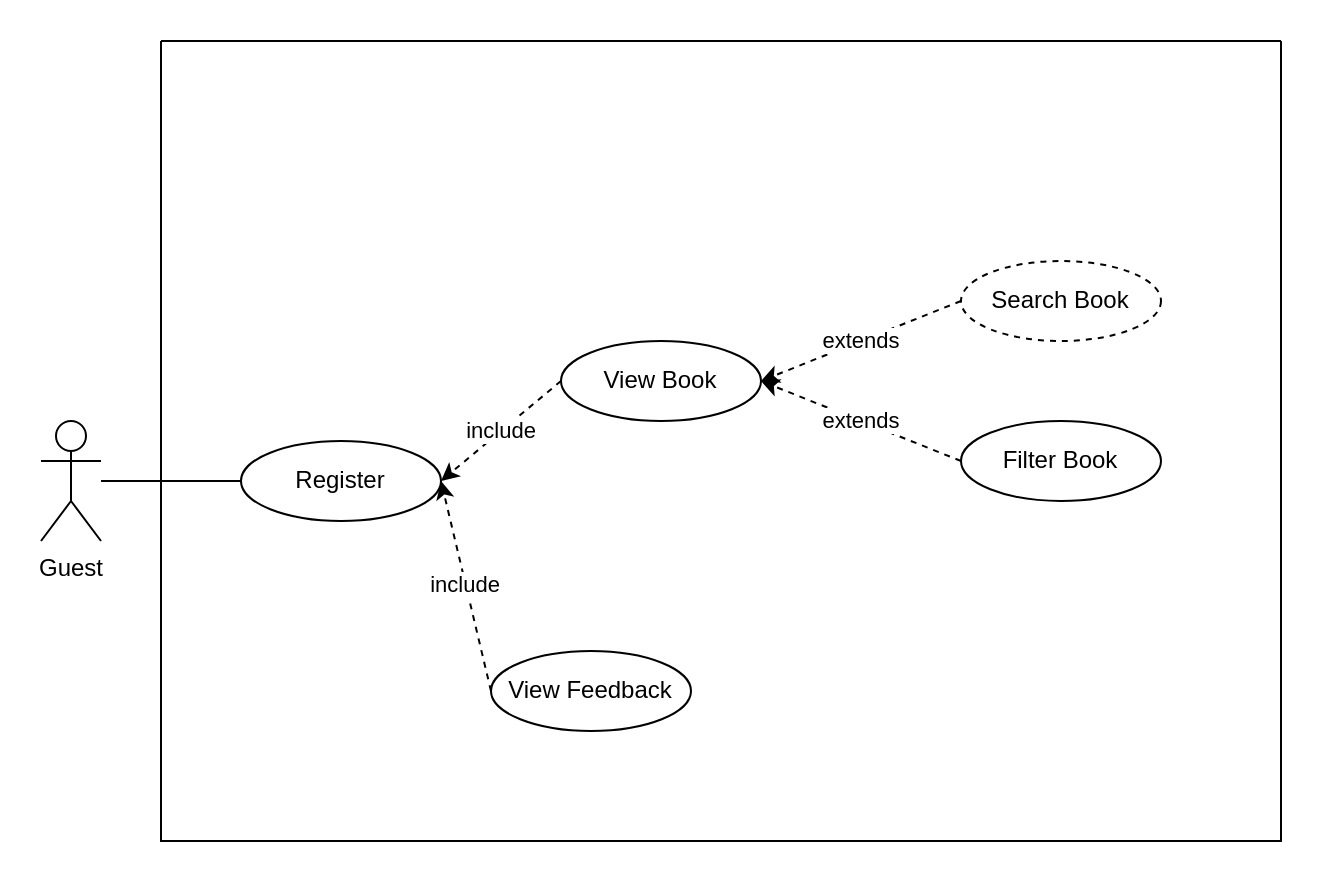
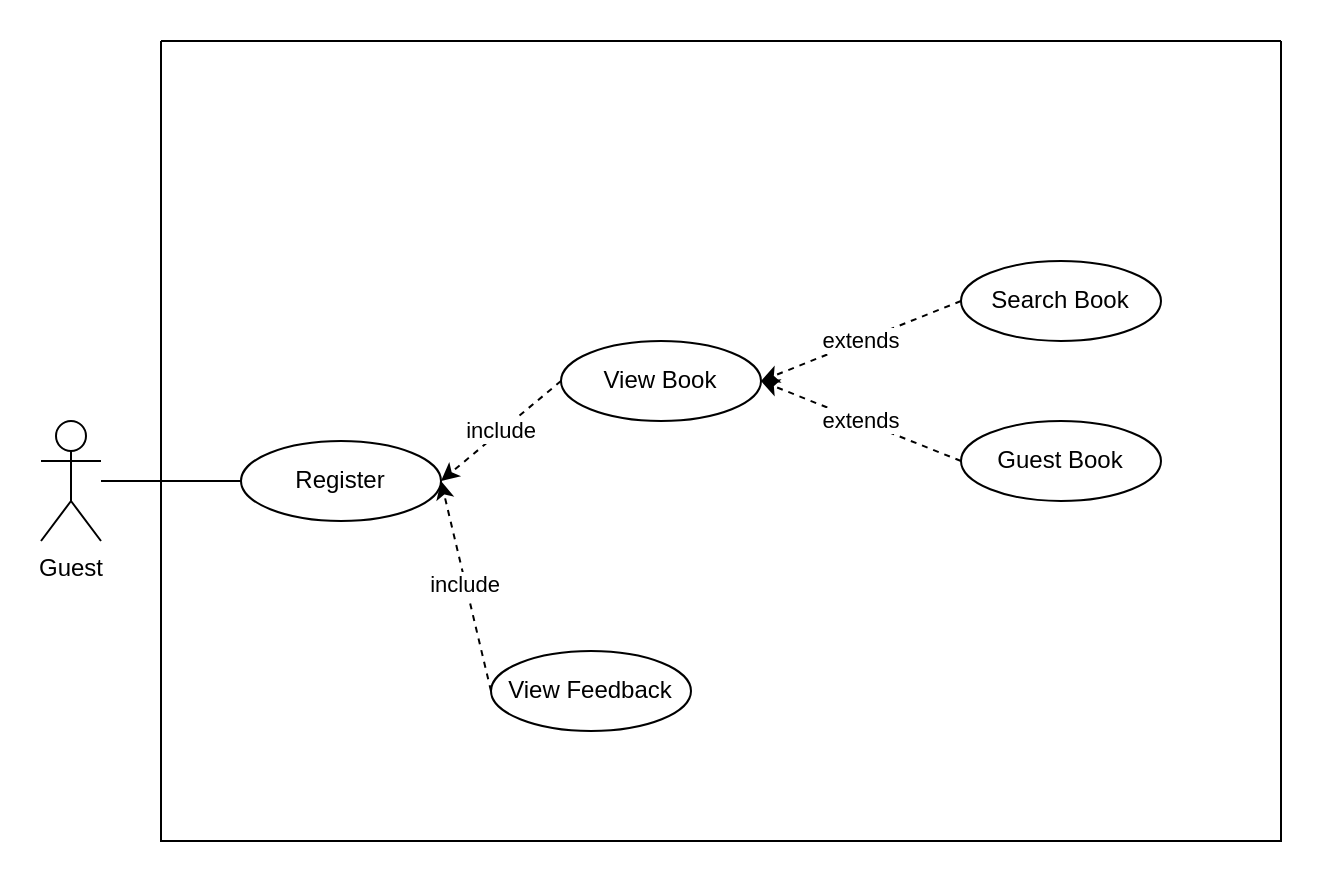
- <mxCell id="8" value="Search Book" style="ellipse;whiteSpace=wrap;html=1;align=center;dashed=1;" vertex="1" parent="2"><mxGeometry x="400" y="110" width="100" height="40" as="geometry" /></mxCell>
+ <mxCell id="8" value="Search Book" style="ellipse;whiteSpace=wrap;html=1;align=center;" vertex="1" parent="2"><mxGeometry x="400" y="110" width="100" height="40" as="geometry" /></mxCell>
- <mxCell id="9" value="Filter Book" style="ellipse;whiteSpace=wrap;html=1;align=center;" vertex="1" parent="2"><mxGeometry x="400" y="190" width="100" height="40" as="geometry" /></mxCell>
+ <mxCell id="9" value="Guest Book" style="ellipse;whiteSpace=wrap;html=1;align=center;" vertex="1" parent="2"><mxGeometry x="400" y="190" width="100" height="40" as="geometry" /></mxCell>
